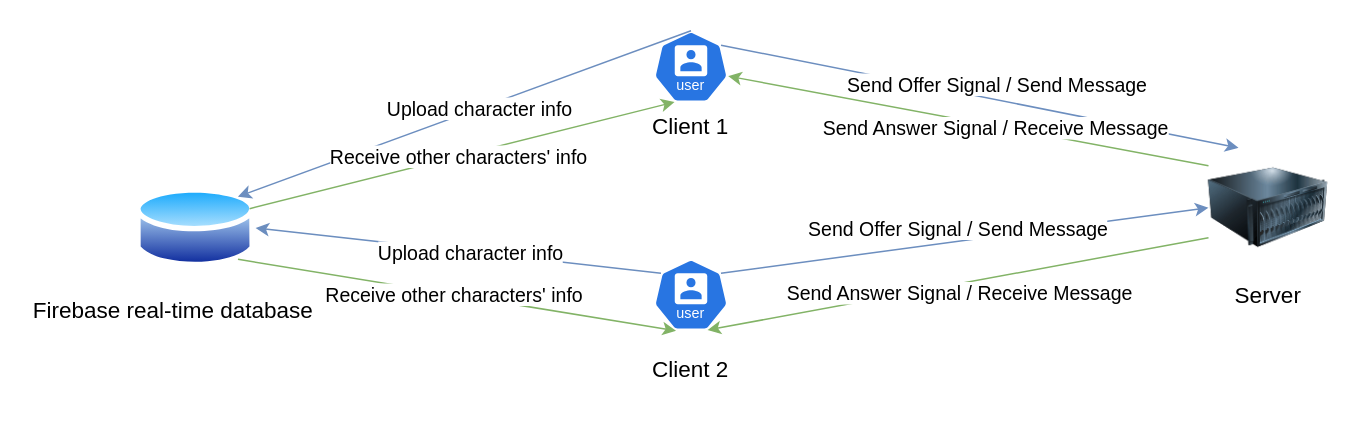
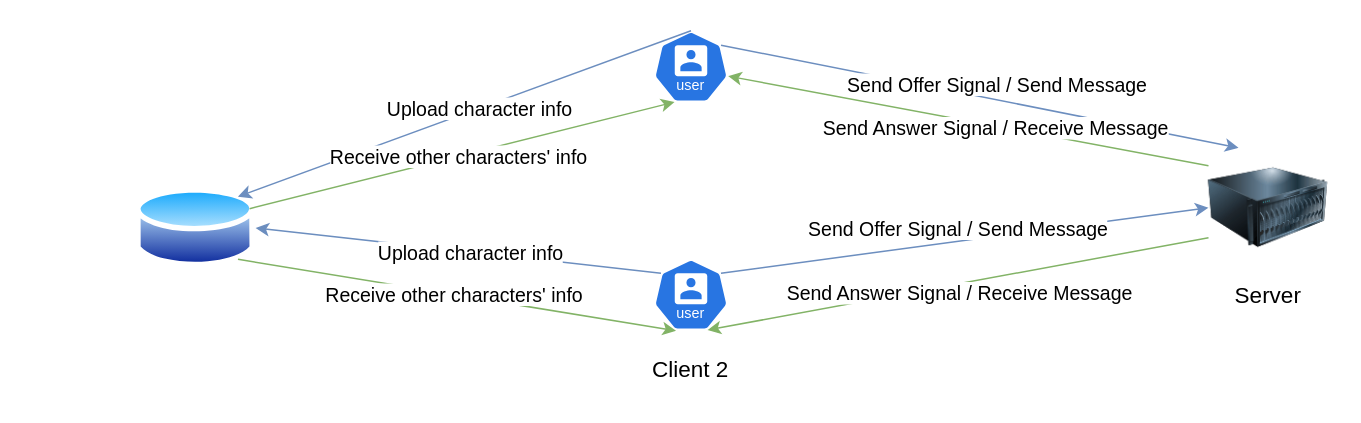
- <mxCell id="5" value="Client 1" style="text;html=1;align=center;verticalAlign=middle;whiteSpace=wrap;rounded=0;fontSize=15;" vertex="1" parent="1"><mxGeometry x="430" y="68" width="60" height="30" as="geometry" /></mxCell>
- <mxCell id="11" value="Firebase real-time database" style="text;html=1;align=center;verticalAlign=middle;whiteSpace=wrap;rounded=0;fontSize=15;" vertex="1" parent="1"><mxGeometry x="20" y="191" width="190" height="29" as="geometry" /></mxCell>
